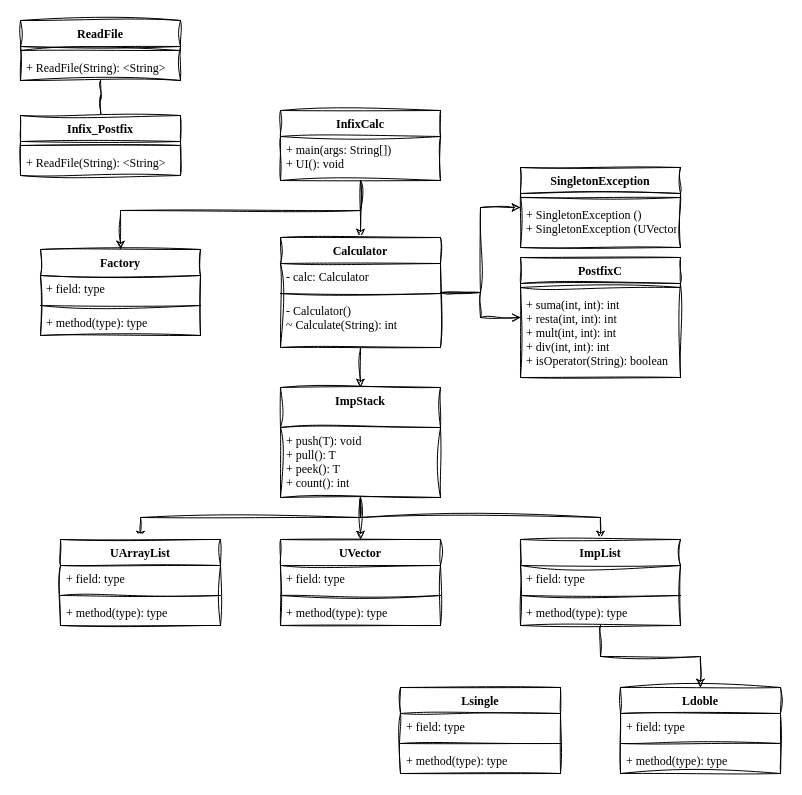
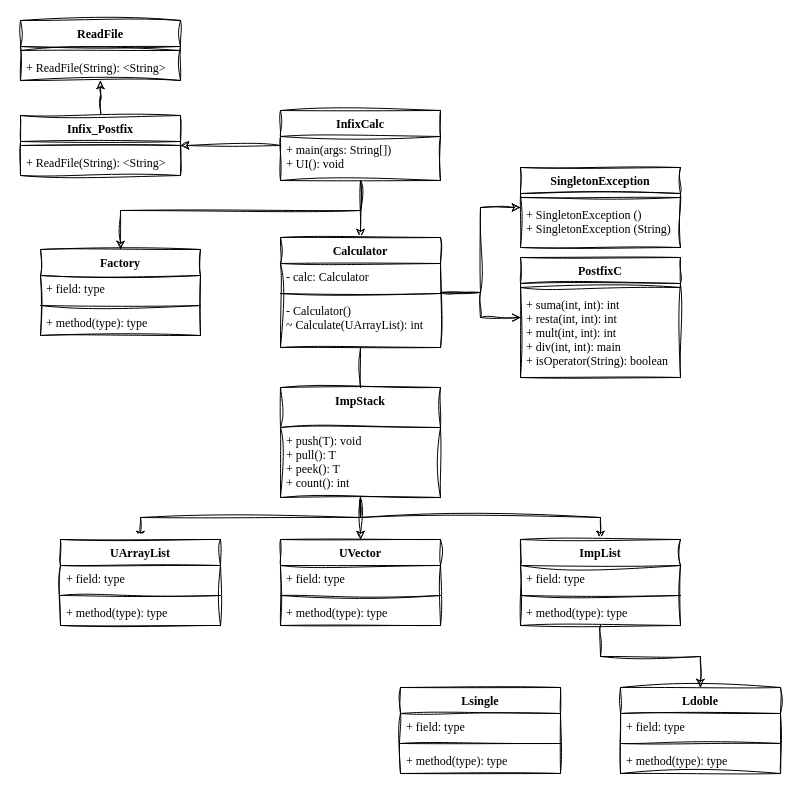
- <mxCell id="45" style="edgeStyle=orthogonalEdgeStyle;rounded=0;sketch=1;hachureGap=4;jiggle=2;curveFitting=1;orthogonalLoop=1;jettySize=auto;html=1;fontFamily=Architects Daughter;fontSource=https%3A%2F%2Ffonts.googleapis.com%2Fcss%3Ffamily%3DArchitects%2BDaughter;fontSize=16;endArrow=none;" parent="1" source="46" target="42" edge="1"><mxGeometry relative="1" as="geometry" /></mxCell>
+ <mxCell id="45" style="edgeStyle=orthogonalEdgeStyle;rounded=0;sketch=1;hachureGap=4;jiggle=2;curveFitting=1;orthogonalLoop=1;jettySize=auto;html=1;fontFamily=Architects Daughter;fontSource=https%3A%2F%2Ffonts.googleapis.com%2Fcss%3Ffamily%3DArchitects%2BDaughter;fontSize=16;" parent="1" source="46" target="42" edge="1"><mxGeometry relative="1" as="geometry" /></mxCell>
+ <mxCell id="2" style="edgeStyle=orthogonalEdgeStyle;rounded=0;sketch=1;hachureGap=4;jiggle=2;curveFitting=1;orthogonalLoop=1;jettySize=auto;html=1;fontFamily=Garamond;fontSize=12;" parent="1" source="4" target="46" edge="1"><mxGeometry relative="1" as="geometry"><mxPoint x="170" y="145" as="targetPoint" /></mxGeometry></mxCell>
- <mxCell id="41" value="+ SingletonException ()&#10;+ SingletonException (UVector)" style="text;strokeColor=none;fillColor=none;align=left;verticalAlign=top;spacingLeft=4;spacingRight=4;overflow=hidden;rotatable=0;points=[[0,0.5],[1,0.5]];portConstraint=eastwest;fontSize=12;fontFamily=Garamond;" parent="39" vertex="1"><mxGeometry y="34" width="160" height="46" as="geometry" /></mxCell>
+ <mxCell id="41" value="+ SingletonException ()&#10;+ SingletonException (String)" style="text;strokeColor=none;fillColor=none;align=left;verticalAlign=top;spacingLeft=4;spacingRight=4;overflow=hidden;rotatable=0;points=[[0,0.5],[1,0.5]];portConstraint=eastwest;fontSize=12;fontFamily=Garamond;" parent="39" vertex="1"><mxGeometry y="34" width="160" height="46" as="geometry" /></mxCell>
- <mxCell id="16" value="+ suma(int, int): int&#10;+ resta(int, int): int&#10;+ mult(int, int): int&#10;+ div(int, int): int&#10;+ isOperator(String): boolean" style="text;strokeColor=none;fillColor=none;align=left;verticalAlign=top;spacingLeft=4;spacingRight=4;overflow=hidden;rotatable=0;points=[[0,0.5],[1,0.5]];portConstraint=eastwest;fontSize=12;fontFamily=Garamond;" parent="14" vertex="1"><mxGeometry y="34" width="160" height="86" as="geometry" /></mxCell>
+ <mxCell id="16" value="+ suma(int, int): int&#10;+ resta(int, int): int&#10;+ mult(int, int): int&#10;+ div(int, int): main&#10;+ isOperator(String): boolean" style="text;strokeColor=none;fillColor=none;align=left;verticalAlign=top;spacingLeft=4;spacingRight=4;overflow=hidden;rotatable=0;points=[[0,0.5],[1,0.5]];portConstraint=eastwest;fontSize=12;fontFamily=Garamond;" parent="14" vertex="1"><mxGeometry y="34" width="160" height="86" as="geometry" /></mxCell>
- <mxCell id="13" value="- Calculator()&#10;~ Calculate(String): int" style="text;strokeColor=none;fillColor=none;align=left;verticalAlign=top;spacingLeft=4;spacingRight=4;overflow=hidden;rotatable=0;points=[[0,0.5],[1,0.5]];portConstraint=eastwest;fontSize=12;fontFamily=Garamond;" parent="10" vertex="1"><mxGeometry y="60" width="160" height="50" as="geometry" /></mxCell>
+ <mxCell id="13" value="- Calculator()&#10;~ Calculate(UArrayList): int" style="text;strokeColor=none;fillColor=none;align=left;verticalAlign=top;spacingLeft=4;spacingRight=4;overflow=hidden;rotatable=0;points=[[0,0.5],[1,0.5]];portConstraint=eastwest;fontSize=12;fontFamily=Garamond;" parent="10" vertex="1"><mxGeometry y="60" width="160" height="50" as="geometry" /></mxCell>
- <mxCell id="7" style="edgeStyle=orthogonalEdgeStyle;rounded=0;sketch=1;hachureGap=4;jiggle=2;curveFitting=1;orthogonalLoop=1;jettySize=auto;html=1;fontFamily=Garamond;fontSize=12;" parent="1" source="10" target="20" edge="1"><mxGeometry relative="1" as="geometry" /></mxCell>
+ <mxCell id="7" style="edgeStyle=orthogonalEdgeStyle;rounded=0;sketch=1;hachureGap=4;jiggle=2;curveFitting=1;orthogonalLoop=1;jettySize=auto;html=1;fontFamily=Garamond;fontSize=12;endArrow=none;" parent="1" source="10" target="20" edge="1"><mxGeometry relative="1" as="geometry" /></mxCell>
